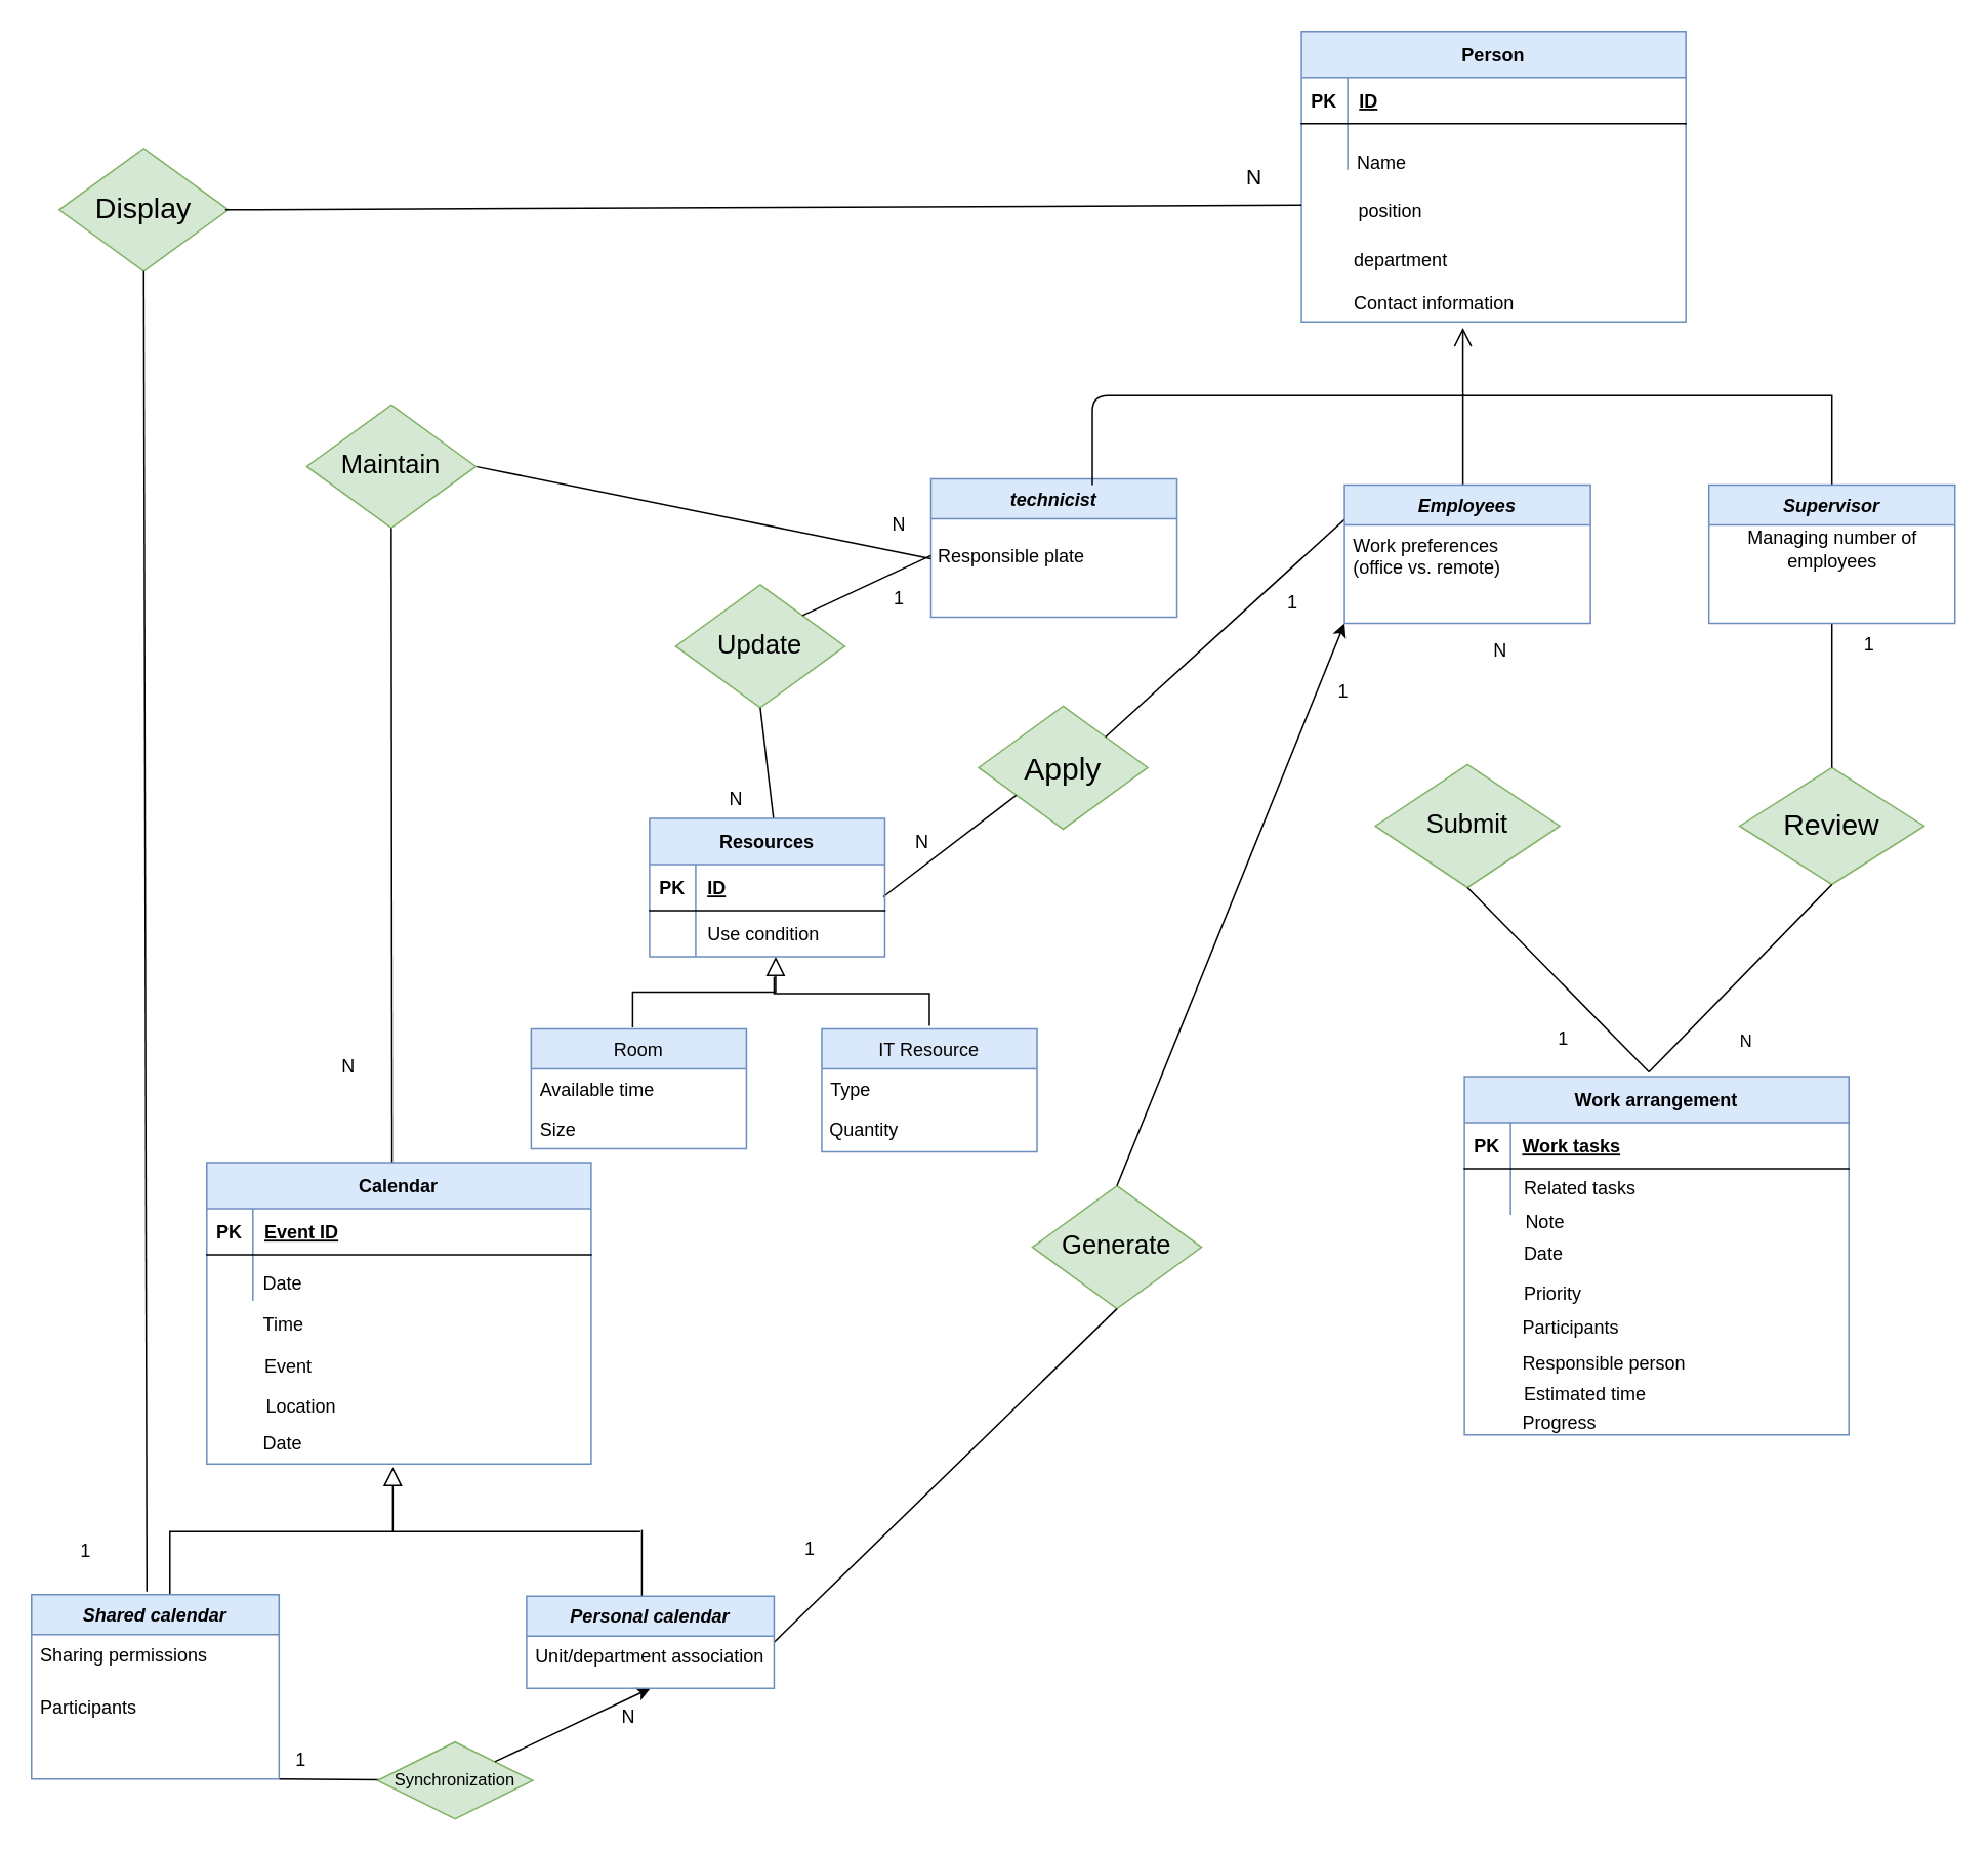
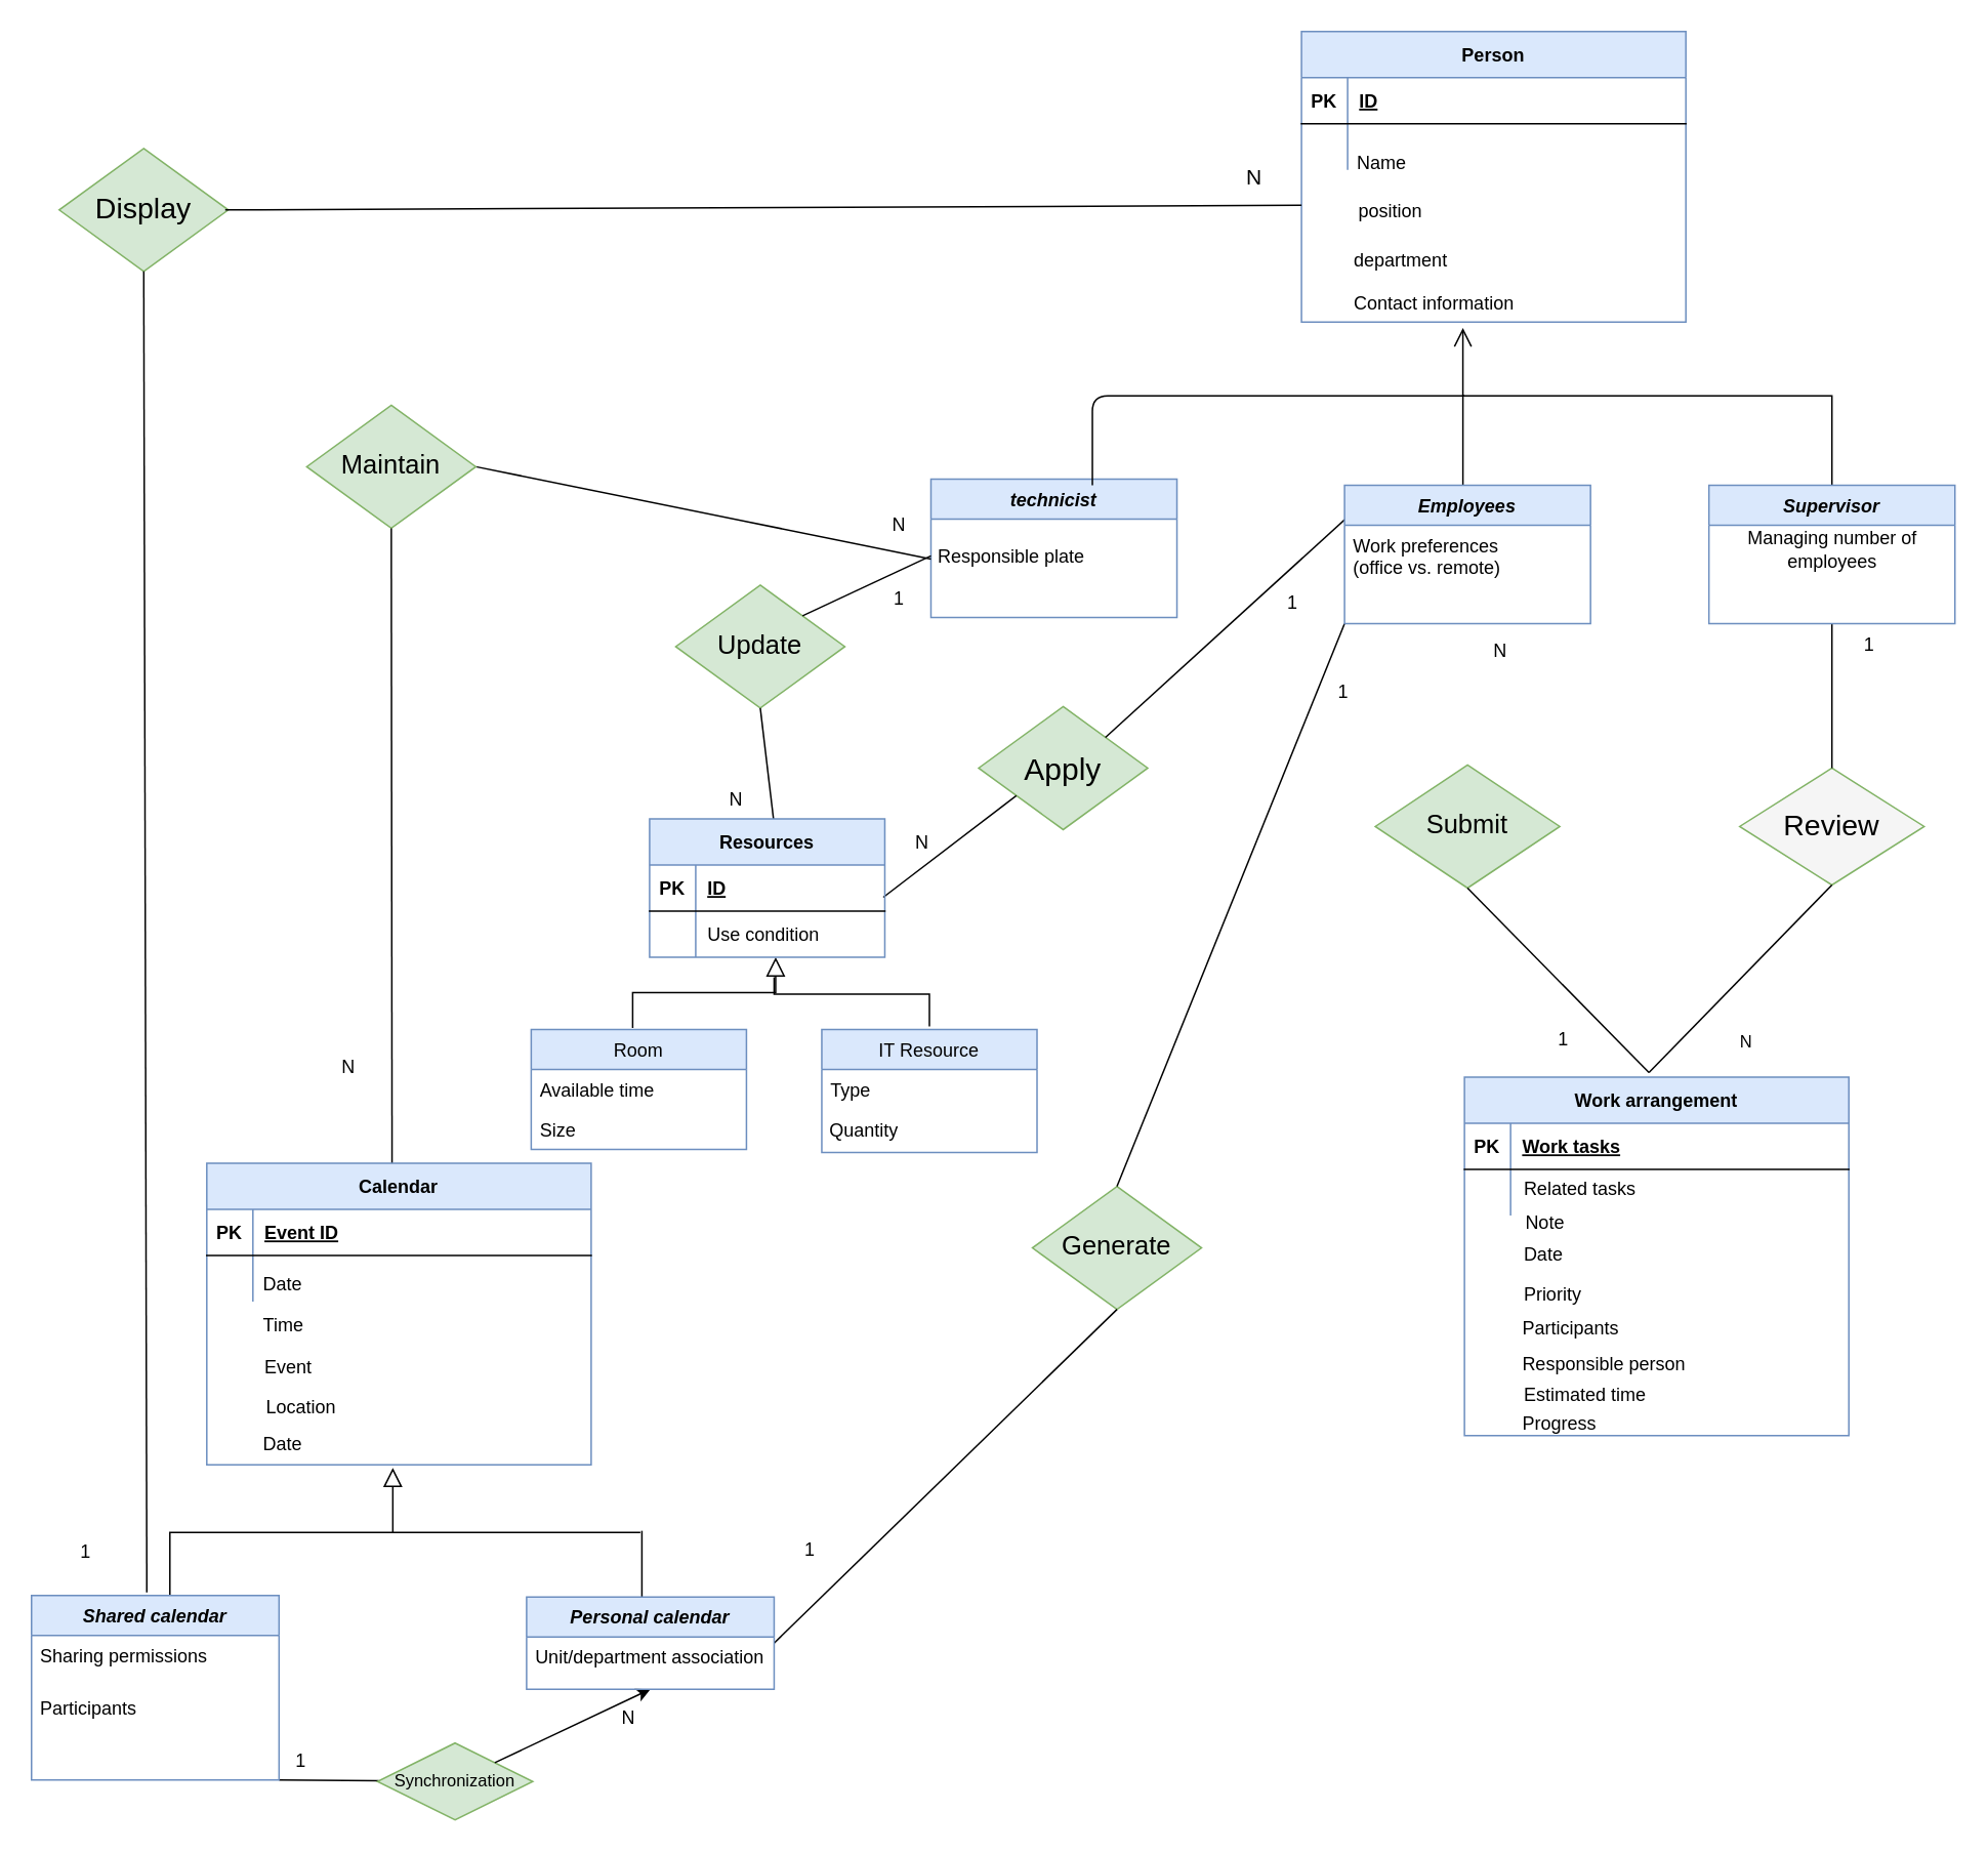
- <mxCell id="37" value="" style="endArrow=classic;html=1;exitX=0.5;exitY=0;exitDx=0;exitDy=0;entryX=0;entryY=1;entryDx=0;entryDy=0;" parent="1" source="36" target="61" edge="1"><mxGeometry width="50" height="50" relative="1" as="geometry"><mxPoint x="707" y="714" as="sourcePoint" /><mxPoint x="850" y="405" as="targetPoint" /></mxGeometry></mxCell>
+ <mxCell id="37" value="" style="endArrow=none;html=1;exitX=0.5;exitY=0;exitDx=0;exitDy=0;entryX=0;entryY=1;entryDx=0;entryDy=0;" parent="1" source="36" target="61" edge="1"><mxGeometry width="50" height="50" relative="1" as="geometry"><mxPoint x="707" y="714" as="sourcePoint" /><mxPoint x="850" y="405" as="targetPoint" /></mxGeometry></mxCell>
- <mxCell id="20" value="&lt;font style=&quot;font-size: 19px&quot;&gt;Review&lt;/font&gt;" style="rhombus;whiteSpace=wrap;html=1;fillColor=#d5e8d4;strokeColor=#82b366;" parent="1" vertex="1"><mxGeometry x="1131" y="499" width="120" height="76" as="geometry" /></mxCell>
+ <mxCell id="20" value="&lt;font style=&quot;font-size: 19px&quot;&gt;Review&lt;/font&gt;" style="rhombus;whiteSpace=wrap;html=1;fillColor=#f5f5f5;strokeColor=#82b366;" parent="1" vertex="1"><mxGeometry x="1131" y="499" width="120" height="76" as="geometry" /></mxCell>
